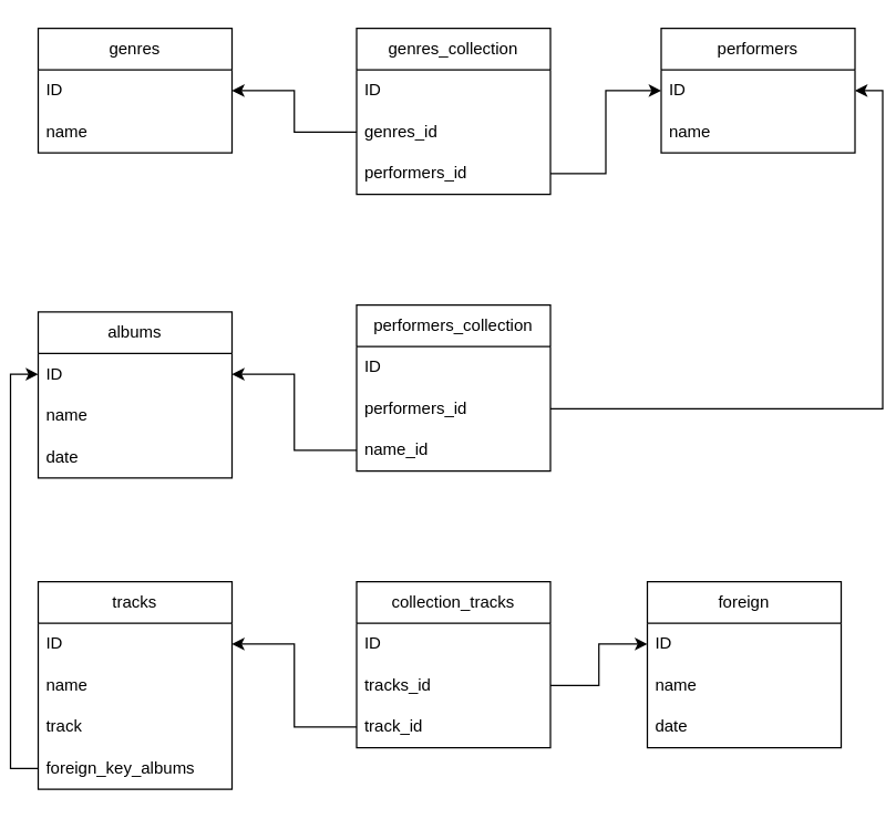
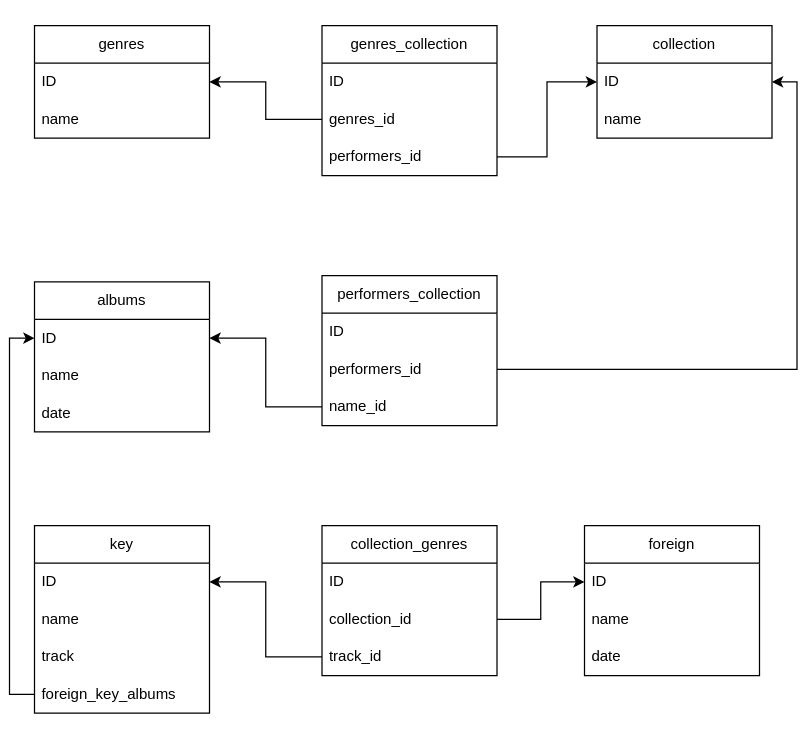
- <mxCell id="5" value="performers" style="swimlane;fontStyle=0;childLayout=stackLayout;horizontal=1;startSize=30;horizontalStack=0;resizeParent=1;resizeParentMax=0;resizeLast=0;collapsible=1;marginBottom=0;whiteSpace=wrap;html=1;" parent="1" vertex="1"><mxGeometry x="470" y="20" width="140" height="90" as="geometry" /></mxCell>
+ <mxCell id="5" value="collection" style="swimlane;fontStyle=0;childLayout=stackLayout;horizontal=1;startSize=30;horizontalStack=0;resizeParent=1;resizeParentMax=0;resizeLast=0;collapsible=1;marginBottom=0;whiteSpace=wrap;html=1;" parent="1" vertex="1"><mxGeometry x="470" y="20" width="140" height="90" as="geometry" /></mxCell>
- <mxCell id="12" value="tracks" style="swimlane;fontStyle=0;childLayout=stackLayout;horizontal=1;startSize=30;horizontalStack=0;resizeParent=1;resizeParentMax=0;resizeLast=0;collapsible=1;marginBottom=0;whiteSpace=wrap;html=1;" parent="1" vertex="1"><mxGeometry x="20" y="420" width="140" height="150" as="geometry" /></mxCell>
+ <mxCell id="12" value="key" style="swimlane;fontStyle=0;childLayout=stackLayout;horizontal=1;startSize=30;horizontalStack=0;resizeParent=1;resizeParentMax=0;resizeLast=0;collapsible=1;marginBottom=0;whiteSpace=wrap;html=1;" parent="1" vertex="1"><mxGeometry x="20" y="420" width="140" height="150" as="geometry" /></mxCell>
- <mxCell id="25" value="collection_tracks" style="swimlane;fontStyle=0;childLayout=stackLayout;horizontal=1;startSize=30;horizontalStack=0;resizeParent=1;resizeParentMax=0;resizeLast=0;collapsible=1;marginBottom=0;whiteSpace=wrap;html=1;" vertex="1" parent="1"><mxGeometry x="250" y="420" width="140" height="120" as="geometry" /></mxCell>
+ <mxCell id="25" value="collection_genres" style="swimlane;fontStyle=0;childLayout=stackLayout;horizontal=1;startSize=30;horizontalStack=0;resizeParent=1;resizeParentMax=0;resizeLast=0;collapsible=1;marginBottom=0;whiteSpace=wrap;html=1;" vertex="1" parent="1"><mxGeometry x="250" y="420" width="140" height="120" as="geometry" /></mxCell>
- <mxCell id="27" value="tracks_id" style="text;strokeColor=none;fillColor=none;align=left;verticalAlign=middle;spacingLeft=4;spacingRight=4;overflow=hidden;points=[[0,0.5],[1,0.5]];portConstraint=eastwest;rotatable=0;whiteSpace=wrap;html=1;" vertex="1" parent="25"><mxGeometry y="60" width="140" height="30" as="geometry" /></mxCell>
+ <mxCell id="27" value="collection_id" style="text;strokeColor=none;fillColor=none;align=left;verticalAlign=middle;spacingLeft=4;spacingRight=4;overflow=hidden;points=[[0,0.5],[1,0.5]];portConstraint=eastwest;rotatable=0;whiteSpace=wrap;html=1;" vertex="1" parent="25"><mxGeometry y="60" width="140" height="30" as="geometry" /></mxCell>
